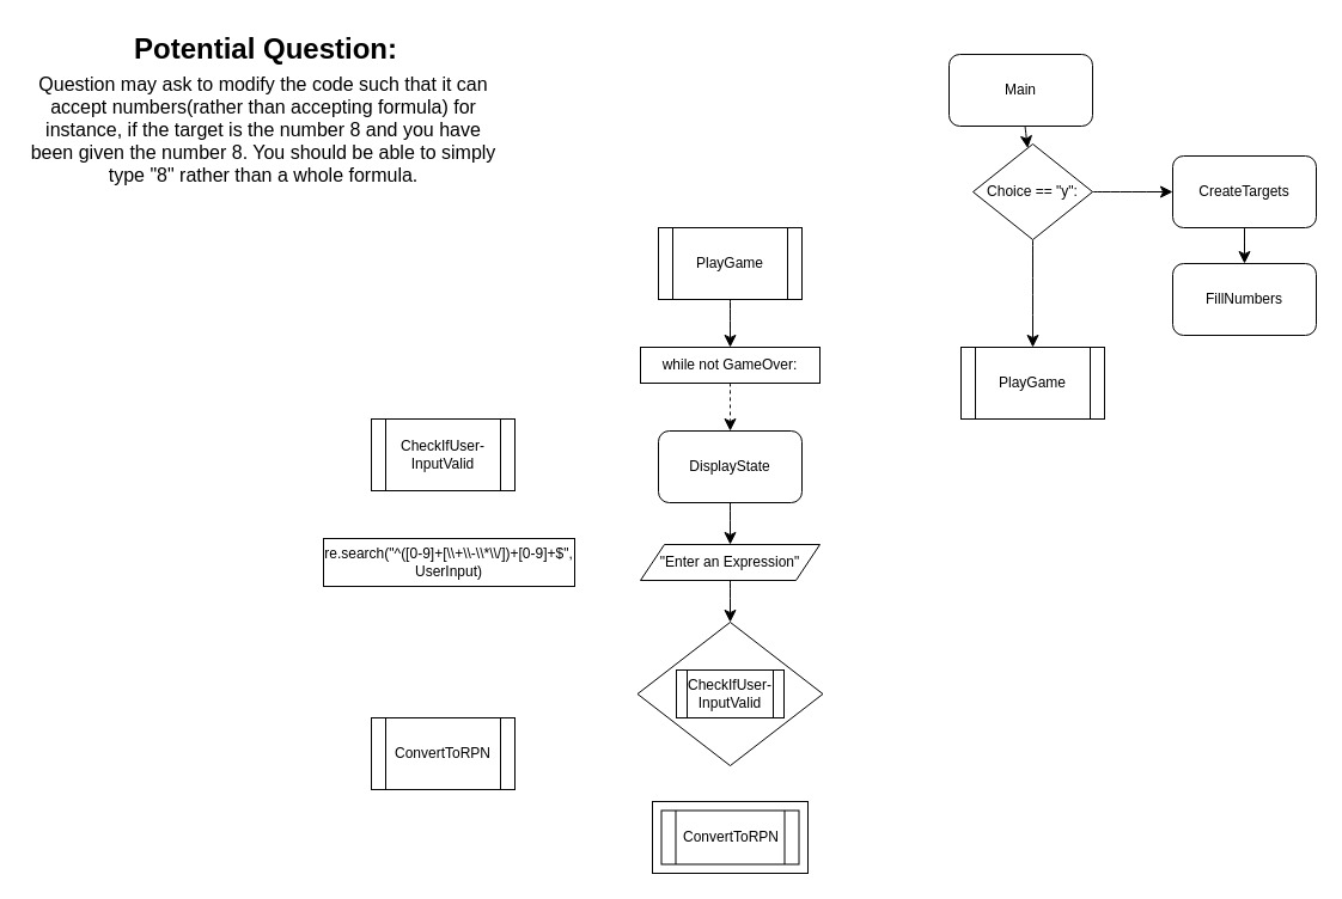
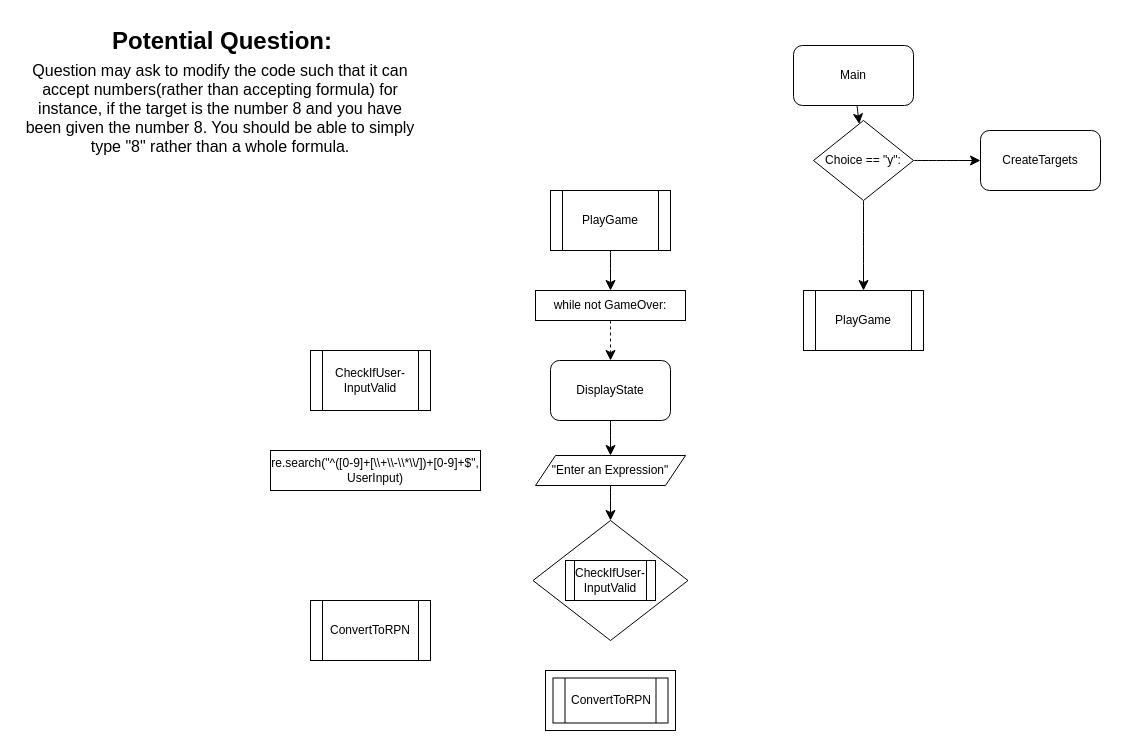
- <mxCell id="5" style="edgeStyle=none;curved=1;rounded=0;orthogonalLoop=1;jettySize=auto;html=1;exitX=0.5;exitY=1;exitDx=0;exitDy=0;entryX=0.5;entryY=0;entryDx=0;entryDy=0;fontSize=12;startSize=8;endSize=8;" edge="1" parent="1" source="6" target="7"><mxGeometry relative="1" as="geometry" /></mxCell>
- <mxCell id="7" value="FillNumbers" style="rounded=1;whiteSpace=wrap;html=1;" vertex="1" parent="1"><mxGeometry x="980" y="220" width="120" height="60" as="geometry" /></mxCell>
